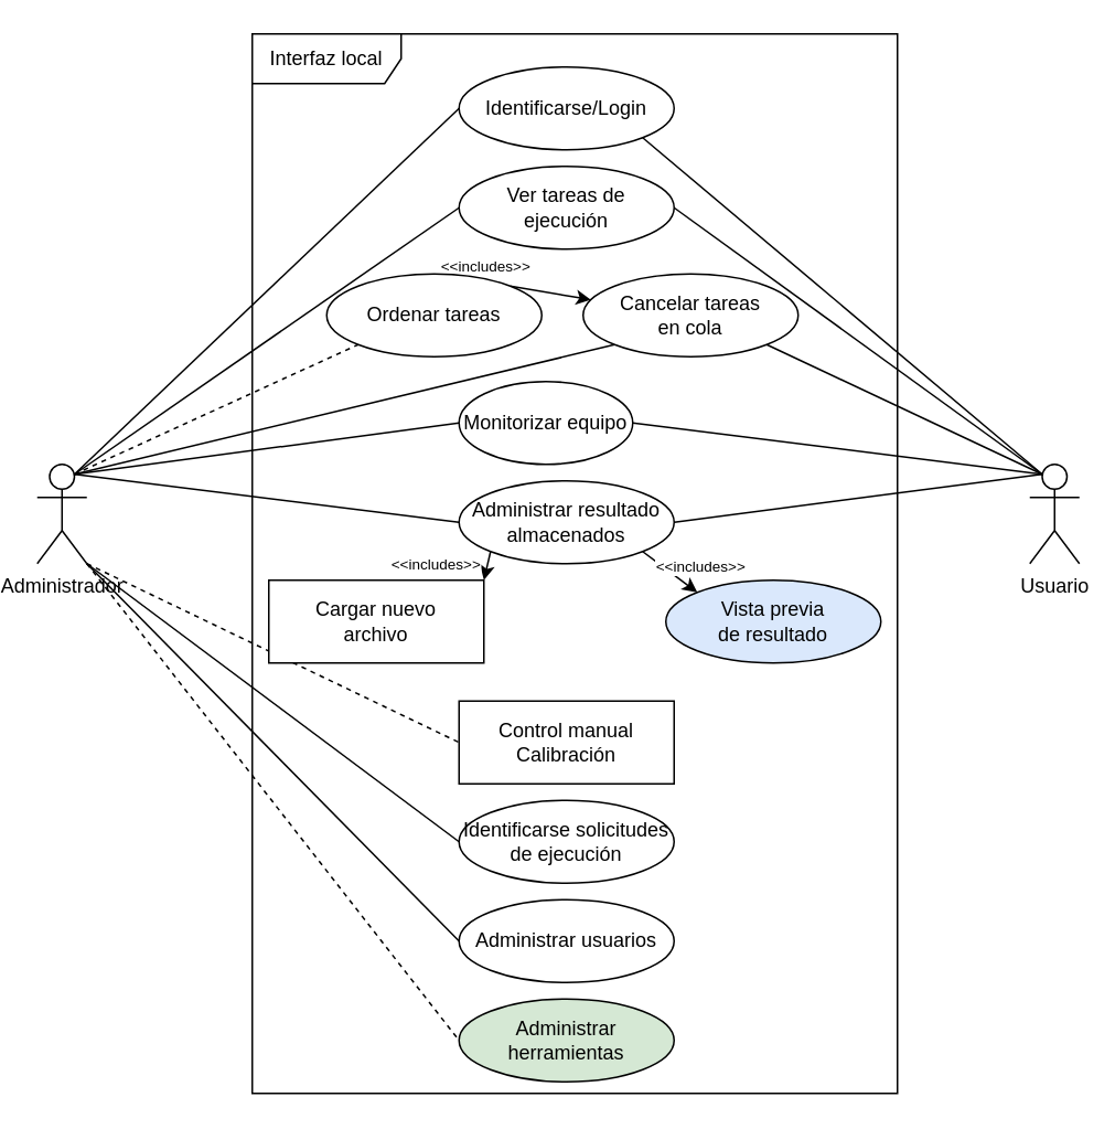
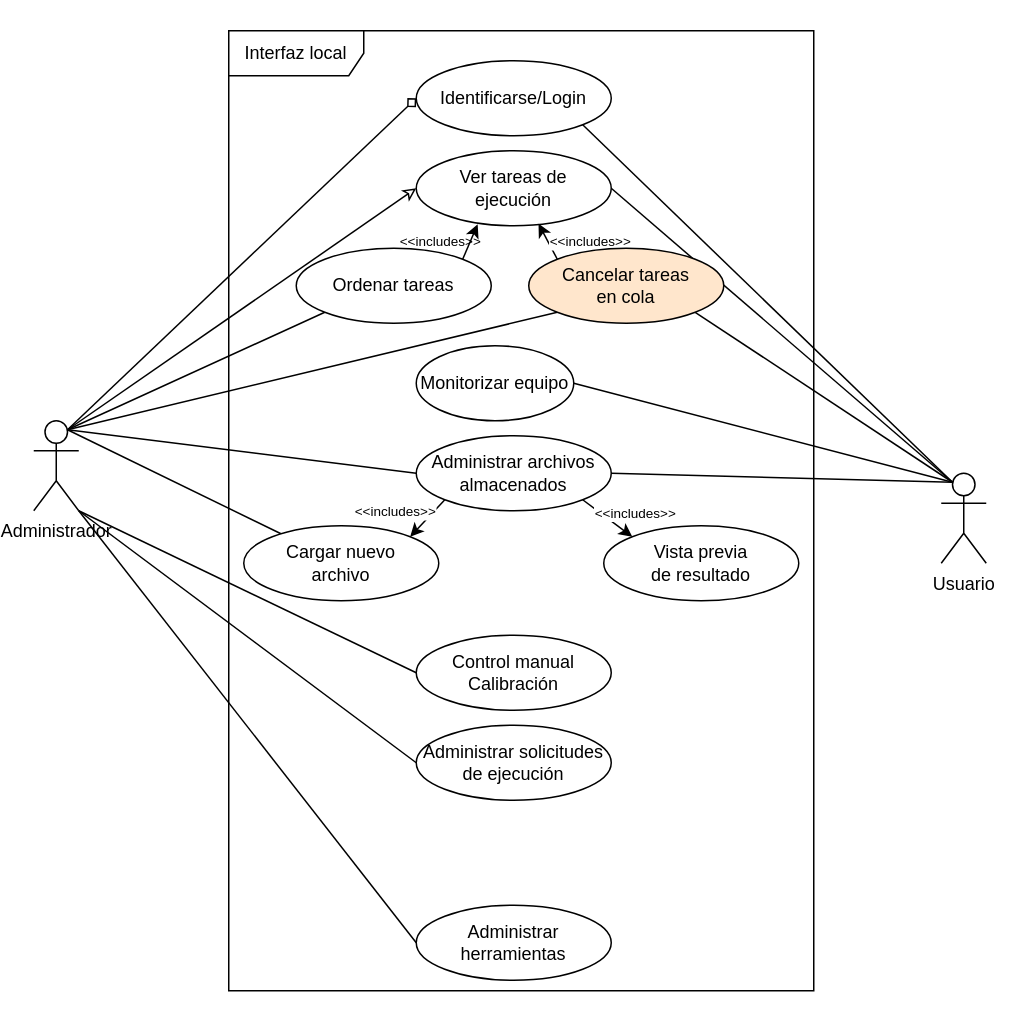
- <mxCell id="3" style="rounded=0;orthogonalLoop=1;jettySize=auto;html=1;exitX=0.75;exitY=0.1;exitDx=0;exitDy=0;exitPerimeter=0;entryX=0;entryY=0.5;entryDx=0;entryDy=0;endArrow=none;endFill=0;" parent="1" source="13" target="15" edge="1"><mxGeometry relative="1" as="geometry" /></mxCell>
+ <mxCell id="3" style="rounded=0;orthogonalLoop=1;jettySize=auto;html=1;exitX=0.75;exitY=0.1;exitDx=0;exitDy=0;exitPerimeter=0;entryX=0;entryY=0.5;entryDx=0;entryDy=0;endArrow=diamond;endFill=0;" parent="1" source="13" target="15" edge="1"><mxGeometry relative="1" as="geometry" /></mxCell>
- <mxCell id="5" style="rounded=0;orthogonalLoop=1;jettySize=auto;html=1;exitX=0.75;exitY=0.1;exitDx=0;exitDy=0;exitPerimeter=0;entryX=0;entryY=0.5;entryDx=0;entryDy=0;endArrow=none;endFill=0;" parent="1" source="13" target="16" edge="1"><mxGeometry relative="1" as="geometry" /></mxCell>
+ <mxCell id="5" style="rounded=0;orthogonalLoop=1;jettySize=auto;html=1;exitX=0.75;exitY=0.1;exitDx=0;exitDy=0;exitPerimeter=0;entryX=0;entryY=0.5;entryDx=0;entryDy=0;endArrow=classic;endFill=0;" parent="1" source="13" target="16" edge="1"><mxGeometry relative="1" as="geometry" /></mxCell>
+ <mxCell id="37" style="rounded=0;orthogonalLoop=1;jettySize=auto;html=1;exitX=0;exitY=0;exitDx=0;exitDy=0;entryX=0.627;entryY=0.972;entryDx=0;entryDy=0;entryPerimeter=0;" parent="1" source="39" target="16" edge="1"><mxGeometry relative="1" as="geometry"><mxPoint x="369.038" y="170.342" as="sourcePoint" /><mxPoint x="355.34" y="149.67" as="targetPoint" /></mxGeometry></mxCell>
+ <mxCell id="38" value="&amp;lt;&amp;lt;includes&amp;gt;&amp;gt;" style="edgeLabel;html=1;align=center;verticalAlign=middle;resizable=0;points=[];fontSize=9;" parent="37" vertex="1" connectable="0"><mxGeometry x="0.167" y="2" relative="1" as="geometry"><mxPoint x="31" y="1" as="offset" /></mxGeometry></mxCell>
- <mxCell id="35" style="rounded=0;orthogonalLoop=1;jettySize=auto;html=1;exitX=1;exitY=0;exitDx=0;exitDy=0;endArrow=classic;endFill=1;" parent="1" source="36" target="39" edge="1"><mxGeometry relative="1" as="geometry"><mxPoint x="294" y="143" as="targetPoint" /></mxGeometry></mxCell>
+ <mxCell id="35" style="rounded=0;orthogonalLoop=1;jettySize=auto;html=1;exitX=1;exitY=0;exitDx=0;exitDy=0;entryX=0.315;entryY=0.98;entryDx=0;entryDy=0;endArrow=classic;endFill=1;entryPerimeter=0;" parent="1" source="36" target="16" edge="1"><mxGeometry relative="1" as="geometry"><mxPoint x="294" y="143" as="targetPoint" /></mxGeometry></mxCell>
- <mxCell id="39" value="Cancelar tareas&lt;br&gt;en cola" style="ellipse;whiteSpace=wrap;html=1;" parent="1" vertex="1"><mxGeometry x="350" y="165" width="130" height="50" as="geometry" /></mxCell>
+ <mxCell id="39" value="Cancelar tareas&lt;br&gt;en cola" style="ellipse;whiteSpace=wrap;html=1;fillColor=#ffe6cc;" parent="1" vertex="1"><mxGeometry x="350" y="165" width="130" height="50" as="geometry" /></mxCell>
- <mxCell id="11" style="rounded=0;orthogonalLoop=1;jettySize=auto;html=1;exitX=0.75;exitY=0.1;exitDx=0;exitDy=0;exitPerimeter=0;entryX=0;entryY=1;entryDx=0;entryDy=0;endArrow=none;endFill=0;dashed=1;" parent="1" source="13" target="36" edge="1"><mxGeometry relative="1" as="geometry" /></mxCell>
+ <mxCell id="11" style="rounded=0;orthogonalLoop=1;jettySize=auto;html=1;exitX=0.75;exitY=0.1;exitDx=0;exitDy=0;exitPerimeter=0;entryX=0;entryY=1;entryDx=0;entryDy=0;endArrow=none;endFill=0;" parent="1" source="13" target="36" edge="1"><mxGeometry relative="1" as="geometry" /></mxCell>
- <mxCell id="4" style="rounded=0;orthogonalLoop=1;jettySize=auto;html=1;exitX=0.75;exitY=0.1;exitDx=0;exitDy=0;exitPerimeter=0;entryX=0;entryY=0.5;entryDx=0;entryDy=0;endArrow=none;endFill=0;" parent="1" source="13" target="17" edge="1"><mxGeometry relative="1" as="geometry" /></mxCell>
+ <mxCell id="4" style="rounded=0;orthogonalLoop=1;jettySize=auto;html=1;exitX=0.75;exitY=0.1;exitDx=0;exitDy=0;exitPerimeter=0;endArrow=none;endFill=0;" parent="1" source="13" target="20" edge="1"><mxGeometry relative="1" as="geometry" /></mxCell>
- <mxCell id="33" value="Usuario" style="shape=umlActor;verticalLabelPosition=bottom;verticalAlign=top;html=1;" parent="1" vertex="1"><mxGeometry x="620" y="280" width="30" height="60" as="geometry" /></mxCell>
+ <mxCell id="33" value="Usuario" style="shape=umlActor;verticalLabelPosition=bottom;verticalAlign=top;html=1;" parent="1" vertex="1"><mxGeometry x="625" y="315" width="30" height="60" as="geometry" /></mxCell>
- <mxCell id="19" value="Administrar resultado almacenados" style="ellipse;whiteSpace=wrap;html=1;" parent="1" vertex="1"><mxGeometry x="275" y="290" width="130" height="50" as="geometry" /></mxCell>
+ <mxCell id="19" value="Administrar archivos almacenados" style="ellipse;whiteSpace=wrap;html=1;" parent="1" vertex="1"><mxGeometry x="275" y="290" width="130" height="50" as="geometry" /></mxCell>
- <mxCell id="20" value="Cargar nuevo&lt;br&gt;archivo" style="whiteSpace=wrap;html=1;rounded=0;" parent="1" vertex="1"><mxGeometry x="160" y="350" width="130" height="50" as="geometry" /></mxCell>
+ <mxCell id="20" value="Cargar nuevo&lt;br&gt;archivo" style="ellipse;whiteSpace=wrap;html=1;" parent="1" vertex="1"><mxGeometry x="160" y="350" width="130" height="50" as="geometry" /></mxCell>
- <mxCell id="24" value="Vista previa&lt;br&gt;de resultado" style="ellipse;whiteSpace=wrap;html=1;fillColor=#dae8fc;" parent="1" vertex="1"><mxGeometry x="400" y="350" width="130" height="50" as="geometry" /></mxCell>
+ <mxCell id="24" value="Vista previa&lt;br&gt;de resultado" style="ellipse;whiteSpace=wrap;html=1;" parent="1" vertex="1"><mxGeometry x="400" y="350" width="130" height="50" as="geometry" /></mxCell>
- <mxCell id="7" style="rounded=0;orthogonalLoop=1;jettySize=auto;html=1;exitX=1;exitY=1;exitDx=0;exitDy=0;exitPerimeter=0;entryX=0;entryY=0.5;entryDx=0;entryDy=0;endArrow=none;endFill=0;dashed=1;" parent="1" source="13" target="21" edge="1"><mxGeometry relative="1" as="geometry" /></mxCell>
+ <mxCell id="7" style="rounded=0;orthogonalLoop=1;jettySize=auto;html=1;exitX=1;exitY=1;exitDx=0;exitDy=0;exitPerimeter=0;entryX=0;entryY=0.5;entryDx=0;entryDy=0;endArrow=none;endFill=0;" parent="1" source="13" target="21" edge="1"><mxGeometry relative="1" as="geometry" /></mxCell>
- <mxCell id="21" value="Control manual&lt;br&gt;Calibración" style="whiteSpace=wrap;html=1;rounded=0;" parent="1" vertex="1"><mxGeometry x="275" y="423" width="130" height="50" as="geometry" /></mxCell>
+ <mxCell id="21" value="Control manual&lt;br&gt;Calibración" style="ellipse;whiteSpace=wrap;html=1;" parent="1" vertex="1"><mxGeometry x="275" y="423" width="130" height="50" as="geometry" /></mxCell>
- <mxCell id="9" style="rounded=0;orthogonalLoop=1;jettySize=auto;html=1;exitX=1;exitY=1;exitDx=0;exitDy=0;exitPerimeter=0;entryX=0;entryY=0.5;entryDx=0;entryDy=0;endArrow=none;endFill=0;" parent="1" source="13" target="23" edge="1"><mxGeometry relative="1" as="geometry" /></mxCell>
- <mxCell id="10" style="rounded=0;orthogonalLoop=1;jettySize=auto;html=1;exitX=1;exitY=1;exitDx=0;exitDy=0;exitPerimeter=0;entryX=0;entryY=0.5;entryDx=0;entryDy=0;endArrow=none;endFill=0;dashed=1;" parent="1" source="13" target="27" edge="1"><mxGeometry relative="1" as="geometry" /></mxCell>
+ <mxCell id="10" style="rounded=0;orthogonalLoop=1;jettySize=auto;html=1;exitX=1;exitY=1;exitDx=0;exitDy=0;exitPerimeter=0;entryX=0;entryY=0.5;entryDx=0;entryDy=0;endArrow=none;endFill=0;" parent="1" source="13" target="27" edge="1"><mxGeometry relative="1" as="geometry" /></mxCell>
- <mxCell id="22" value="Identificarse solicitudes&lt;br&gt;de ejecución" style="ellipse;whiteSpace=wrap;html=1;" parent="1" vertex="1"><mxGeometry x="275" y="483" width="130" height="50" as="geometry" /></mxCell>
+ <mxCell id="22" value="Administrar solicitudes&lt;br&gt;de ejecución" style="ellipse;whiteSpace=wrap;html=1;" parent="1" vertex="1"><mxGeometry x="275" y="483" width="130" height="50" as="geometry" /></mxCell>
- <mxCell id="23" value="Administrar usuarios" style="ellipse;whiteSpace=wrap;html=1;" parent="1" vertex="1"><mxGeometry x="275" y="543" width="130" height="50" as="geometry" /></mxCell>
- <mxCell id="27" value="Administrar herramientas" style="ellipse;whiteSpace=wrap;html=1;fillColor=#d5e8d4;" parent="1" vertex="1"><mxGeometry x="275" y="603" width="130" height="50" as="geometry" /></mxCell>
+ <mxCell id="27" value="Administrar herramientas" style="ellipse;whiteSpace=wrap;html=1;" parent="1" vertex="1"><mxGeometry x="275" y="603" width="130" height="50" as="geometry" /></mxCell>
